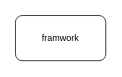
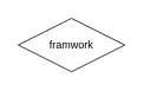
- <mxCell id="2" value="framwork" style="rounded=1;whiteSpace=wrap;html=1;" vertex="1" parent="1"><mxGeometry x="20" y="20" width="120" height="60" as="geometry" /></mxCell>
+ <mxCell id="2" value="framwork" style="rhombus;whiteSpace=wrap;html=1;" vertex="1" parent="1"><mxGeometry x="20" y="20" width="120" height="60" as="geometry" /></mxCell>
